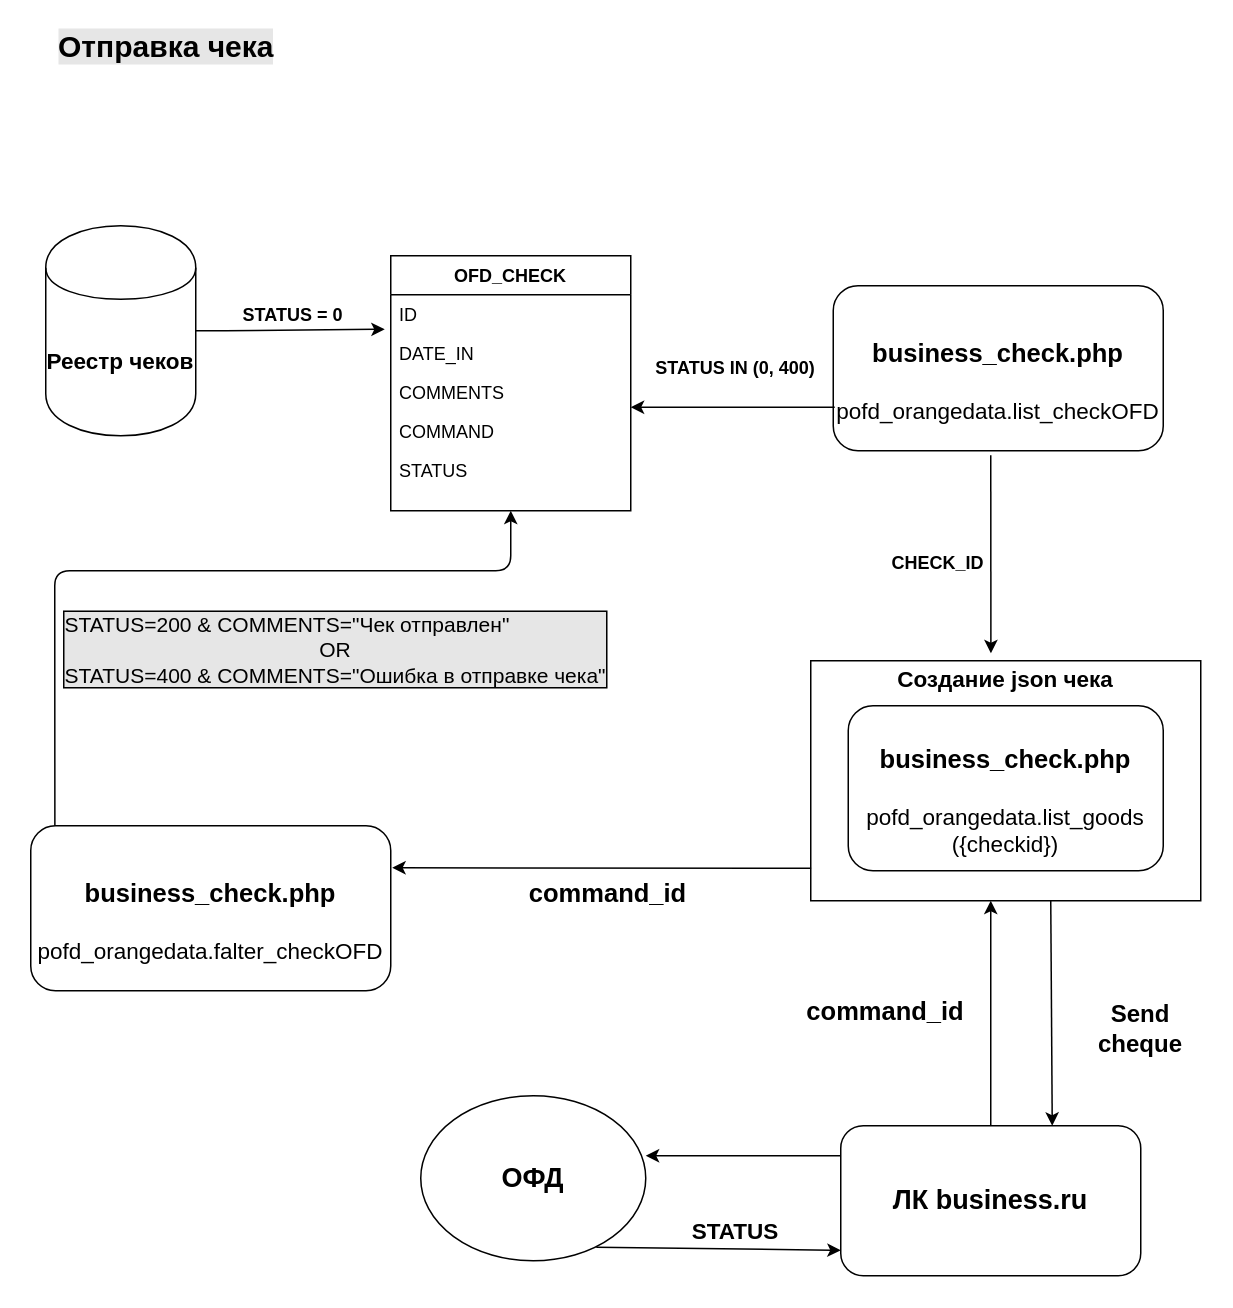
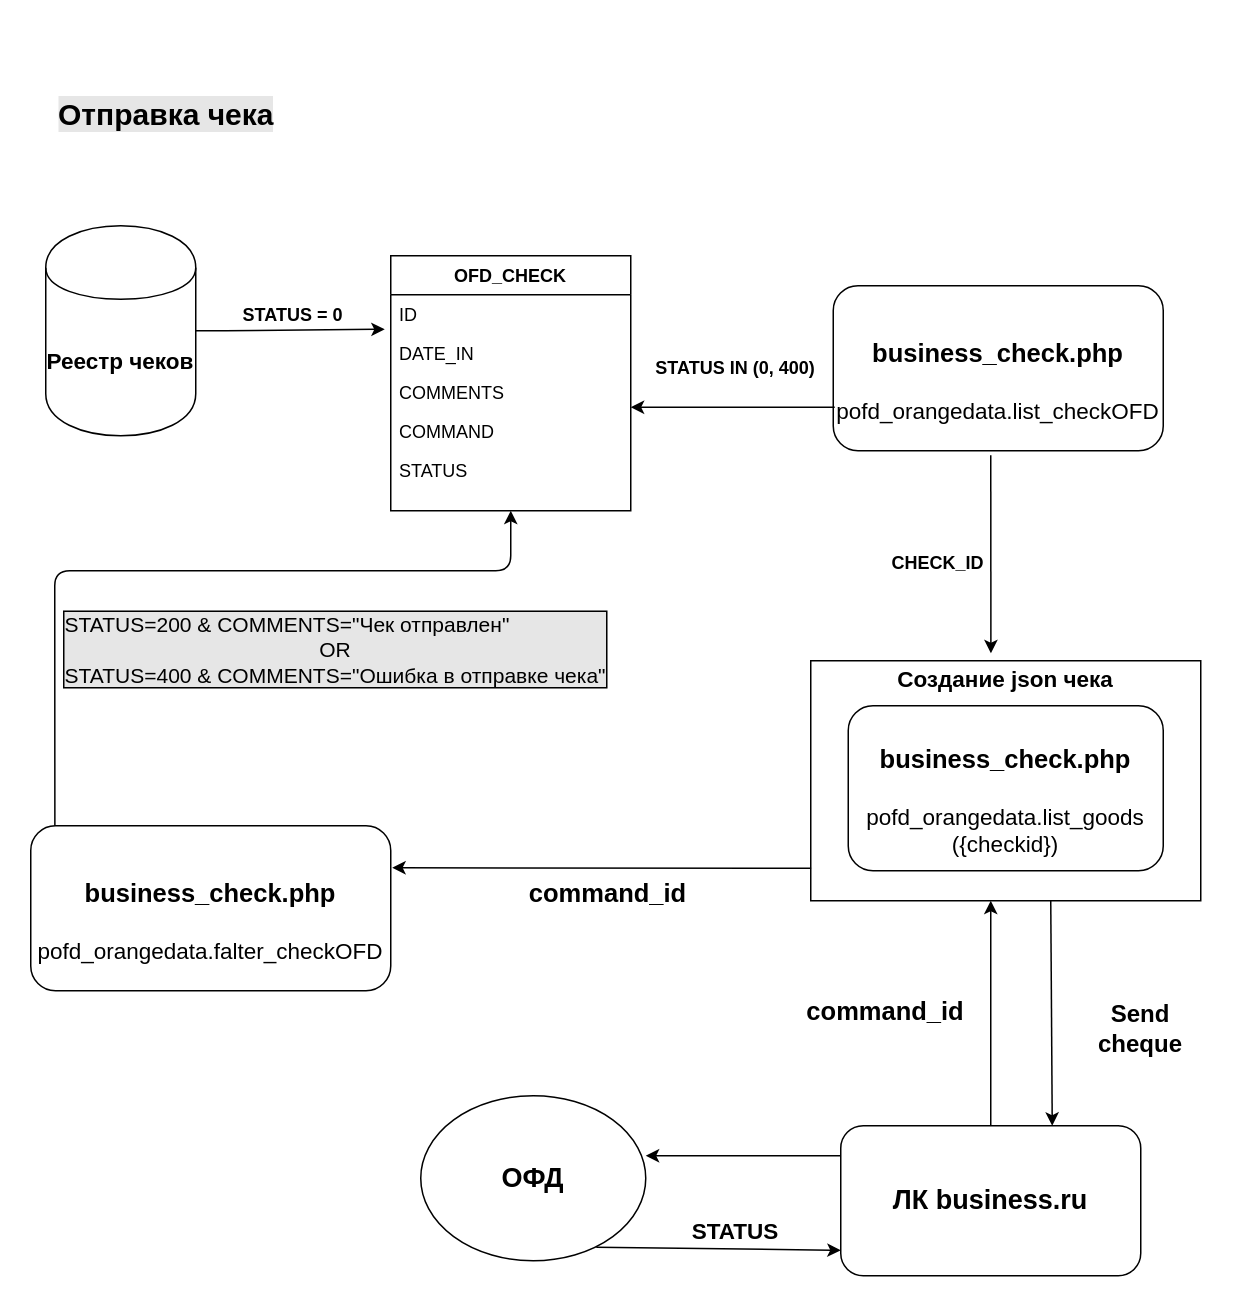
- <mxCell id="32" value="&lt;div style=&quot;font-size: 20px;&quot;&gt;Отправка чека&lt;/div&gt;" style="text;html=1;strokeColor=none;fillColor=none;align=center;verticalAlign=middle;whiteSpace=wrap;rounded=0;labelBackgroundColor=#E6E6E6;fontSize=20;fontStyle=1" parent="1" vertex="1"><mxGeometry x="20" y="20" width="181" height="20" as="geometry" /></mxCell>
+ <mxCell id="32" value="&lt;div style=&quot;font-size: 20px;&quot;&gt;Отправка чека&lt;/div&gt;" style="text;html=1;strokeColor=none;fillColor=none;align=center;verticalAlign=middle;whiteSpace=wrap;rounded=0;labelBackgroundColor=#E6E6E6;fontSize=20;fontStyle=1" parent="1" vertex="1"><mxGeometry x="20" y="65" width="181" height="20" as="geometry" /></mxCell>
